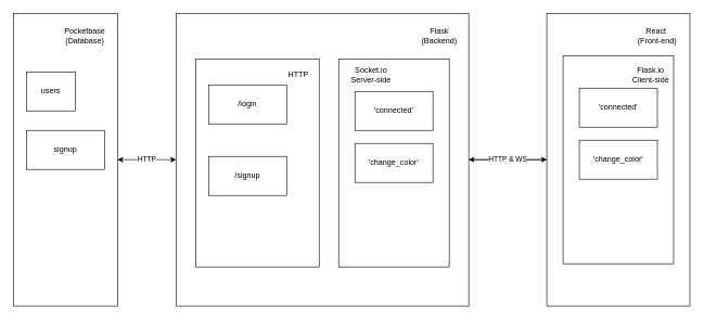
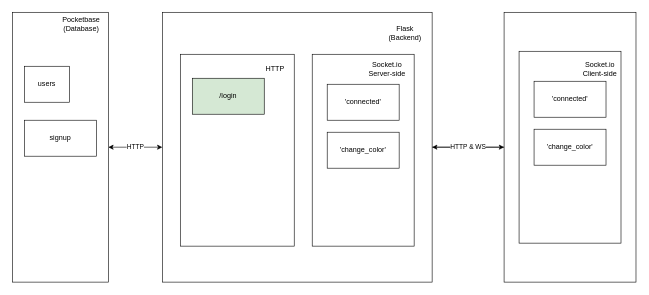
- <mxCell id="6" value="Pocketbase&lt;br&gt;(Database)" style="text;html=1;strokeColor=none;fillColor=none;align=center;verticalAlign=middle;whiteSpace=wrap;rounded=0;" vertex="1" parent="1"><mxGeometry y="40" width="60" height="30" as="geometry" x="100" /></mxCell>
+ <mxCell id="6" value="Pocketbase&lt;br&gt;(Database)" style="text;html=1;strokeColor=none;fillColor=none;align=center;verticalAlign=middle;whiteSpace=wrap;rounded=0;" vertex="1" parent="1"><mxGeometry x="105" y="25" width="60" height="30" as="geometry" /></mxCell>
- <mxCell id="9" value="React&amp;nbsp;&lt;br&gt;(Front-end)" style="text;html=1;strokeColor=none;fillColor=none;align=center;verticalAlign=middle;whiteSpace=wrap;rounded=0;" vertex="1" parent="1"><mxGeometry x="970" y="40" width="80" height="30" as="geometry" /></mxCell>
- <mxCell id="18" value="Socket.io&lt;br&gt;Server-side" style="text;html=1;strokeColor=none;fillColor=none;align=center;verticalAlign=middle;whiteSpace=wrap;rounded=0;" vertex="1" parent="1"><mxGeometry x="535" y="100" width="70" height="30" as="geometry" /></mxCell>
+ <mxCell id="18" value="Socket.io&lt;br&gt;Server-side" style="text;html=1;strokeColor=none;fillColor=none;align=center;verticalAlign=middle;whiteSpace=wrap;rounded=0;" vertex="1" parent="1"><mxGeometry x="610" y="100" width="70" height="30" as="geometry" /></mxCell>
- <mxCell id="22" value="Flask.io&lt;br&gt;Client-side" style="text;html=1;strokeColor=none;fillColor=none;align=center;verticalAlign=middle;whiteSpace=wrap;rounded=0;" vertex="1" parent="1"><mxGeometry x="970" y="100" width="60" height="30" as="geometry" /></mxCell>
+ <mxCell id="22" value="Socket.io&lt;br&gt;Client-side" style="text;html=1;strokeColor=none;fillColor=none;align=center;verticalAlign=middle;whiteSpace=wrap;rounded=0;" vertex="1" parent="1"><mxGeometry x="970" y="100" width="60" height="30" as="geometry" /></mxCell>
- <mxCell id="14" value="/login" style="rounded=0;whiteSpace=wrap;html=1;" vertex="1" parent="1"><mxGeometry x="320" y="130" width="120" height="60" as="geometry" /></mxCell>
+ <mxCell id="14" value="/login" style="rounded=0;whiteSpace=wrap;html=1;fillColor=#d5e8d4;" vertex="1" parent="1"><mxGeometry x="320" y="130" width="120" height="60" as="geometry" /></mxCell>
- <mxCell id="15" value="/signup" style="rounded=0;whiteSpace=wrap;html=1;" vertex="1" parent="1"><mxGeometry x="320" y="240" width="120" height="60" as="geometry" /></mxCell>
